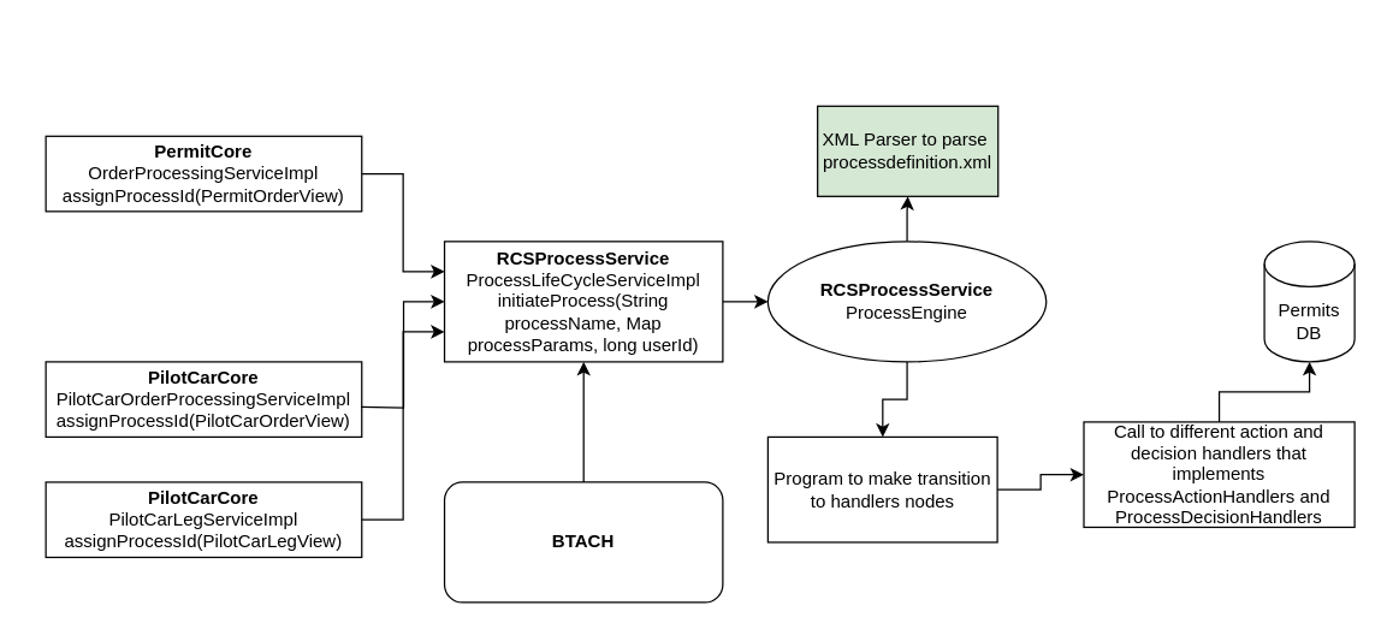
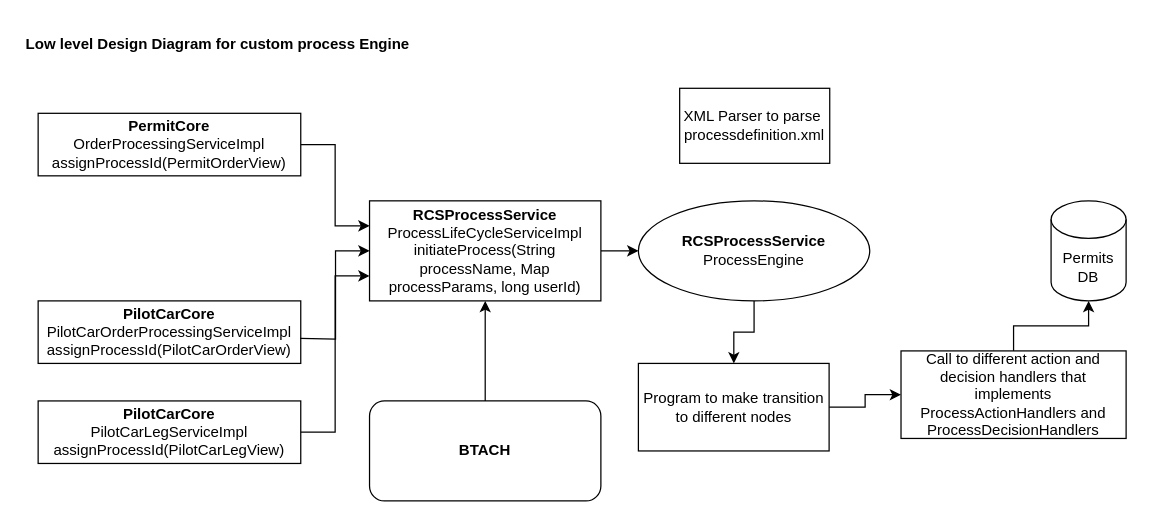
+ <mxCell id="10" value="Low level Design Diagram for custom process Engine&amp;nbsp;" style="text;html=1;align=center;verticalAlign=middle;resizable=0;points=[];autosize=1;strokeColor=none;fillColor=none;fontStyle=1" vertex="1" parent="1"><mxGeometry x="20" y="20" width="310" height="30" as="geometry" /></mxCell>
- <mxCell id="14" value="XML Parser to parse&amp;nbsp; processdefinition.xml" style="rounded=0;whiteSpace=wrap;html=1;fillColor=#d5e8d4;" vertex="1" parent="1"><mxGeometry x="543" y="70" width="120" height="60" as="geometry" /></mxCell>
+ <mxCell id="14" value="XML Parser to parse&amp;nbsp; processdefinition.xml" style="rounded=0;whiteSpace=wrap;html=1;" vertex="1" parent="1"><mxGeometry x="543" y="70" width="120" height="60" as="geometry" /></mxCell>
- <mxCell id="11" value="" style="edgeStyle=orthogonalEdgeStyle;rounded=0;orthogonalLoop=1;jettySize=auto;html=1;" edge="1" parent="1" source="13" target="14"><mxGeometry relative="1" as="geometry" /></mxCell>
- <mxCell id="16" value="Program to make transition to handlers nodes" style="rounded=0;whiteSpace=wrap;html=1;" vertex="1" parent="1"><mxGeometry x="510" y="290" width="152.5" height="70" as="geometry" /></mxCell>
+ <mxCell id="16" value="Program to make transition to different nodes" style="rounded=0;whiteSpace=wrap;html=1;" vertex="1" parent="1"><mxGeometry x="510" y="290" width="152.5" height="70" as="geometry" /></mxCell>
